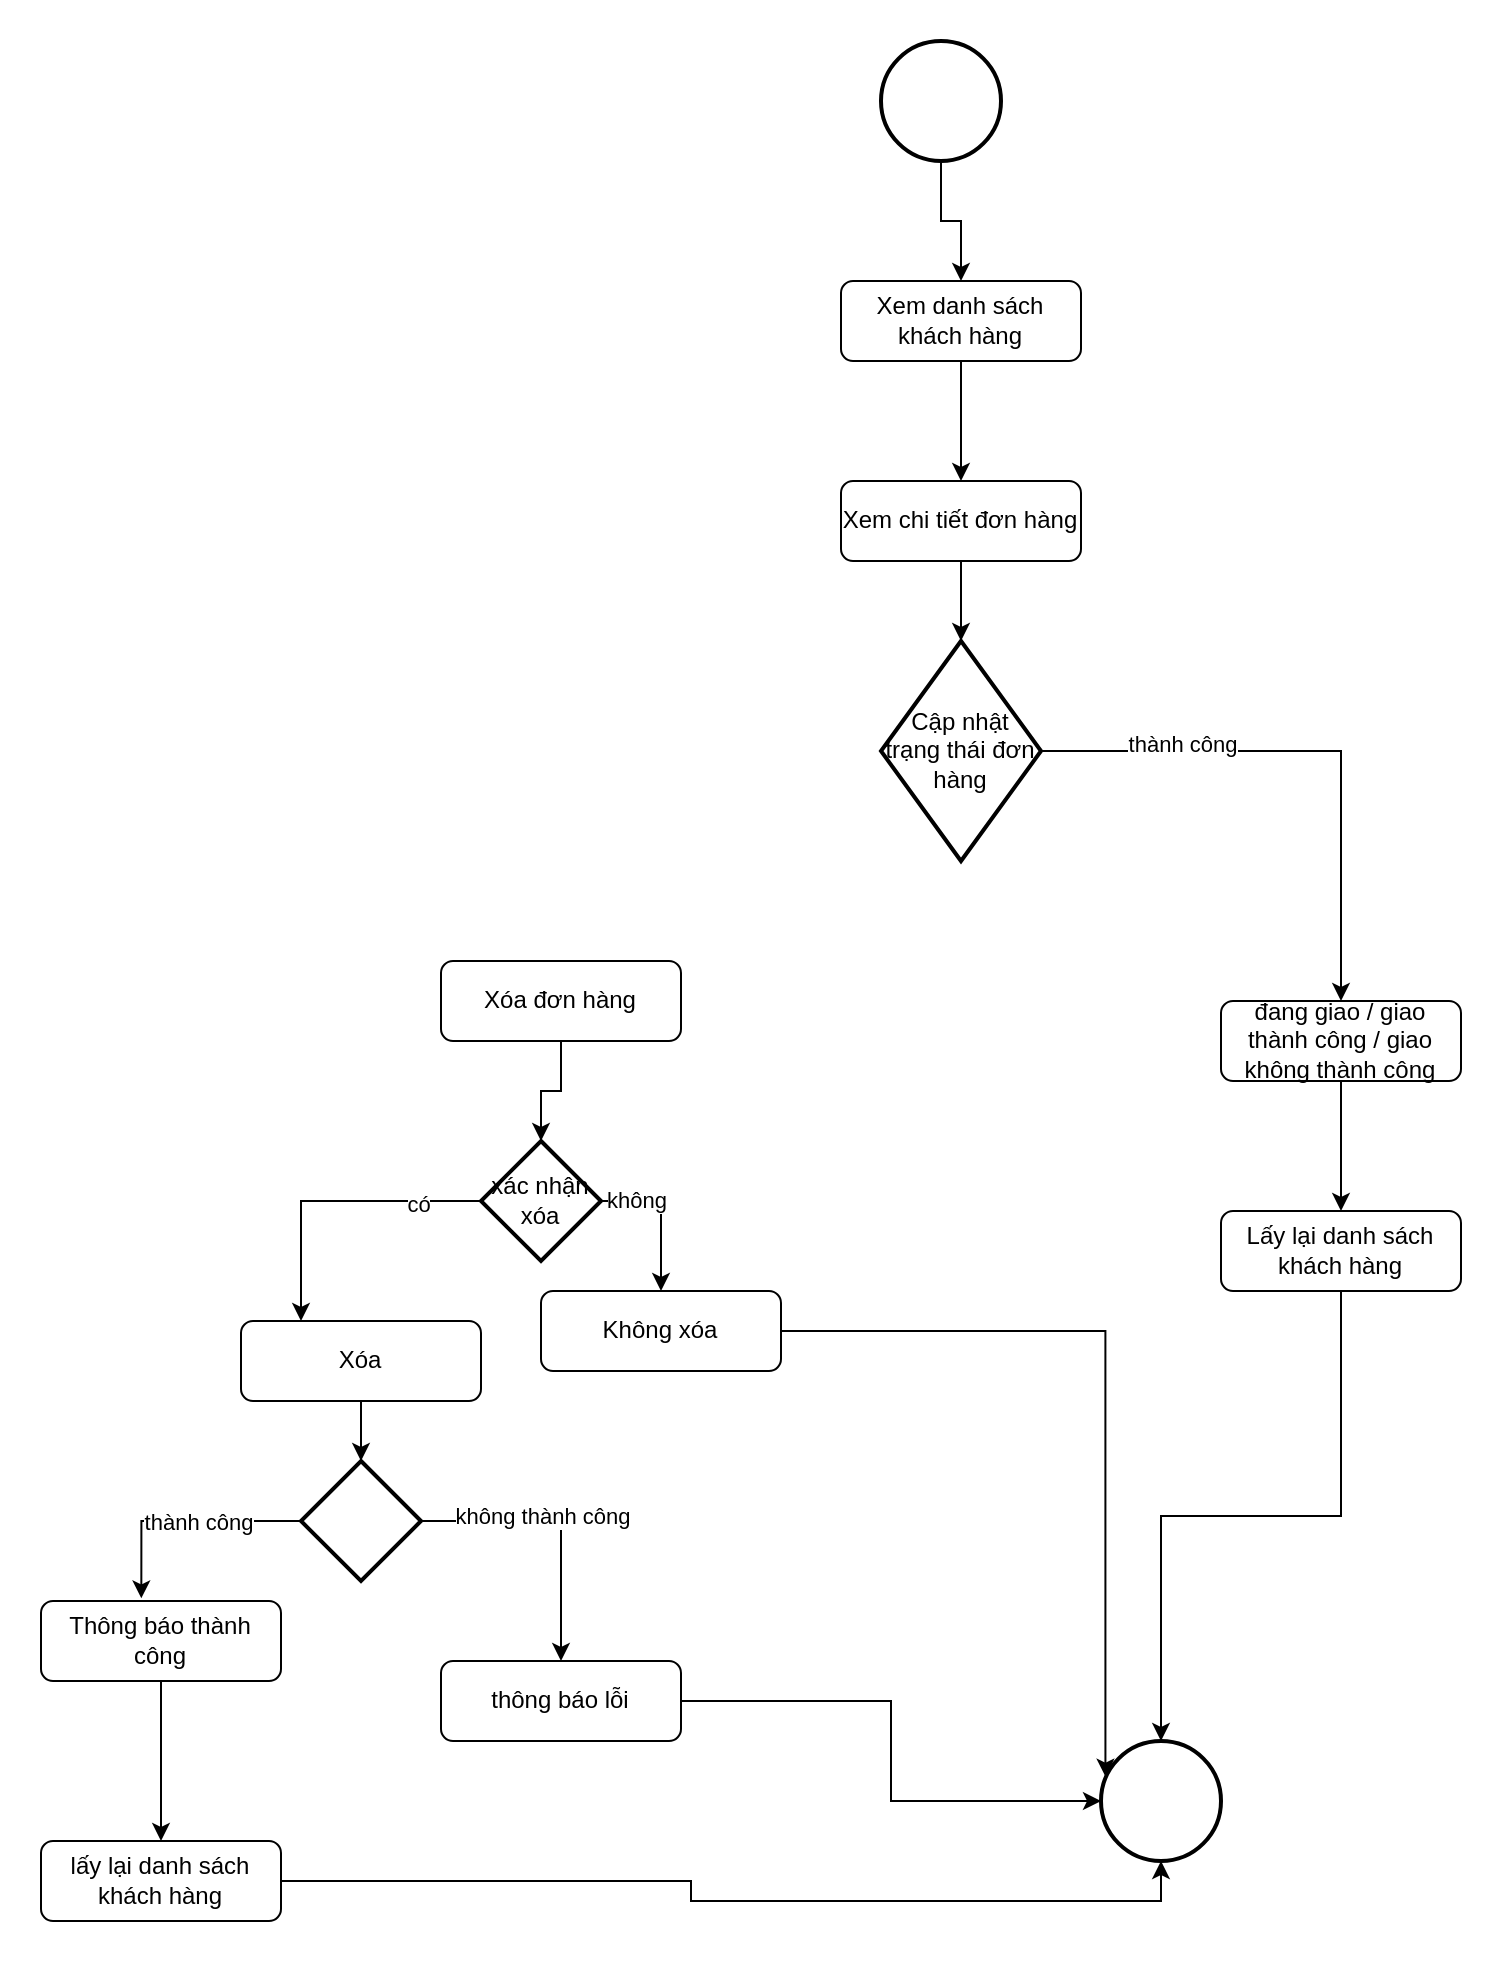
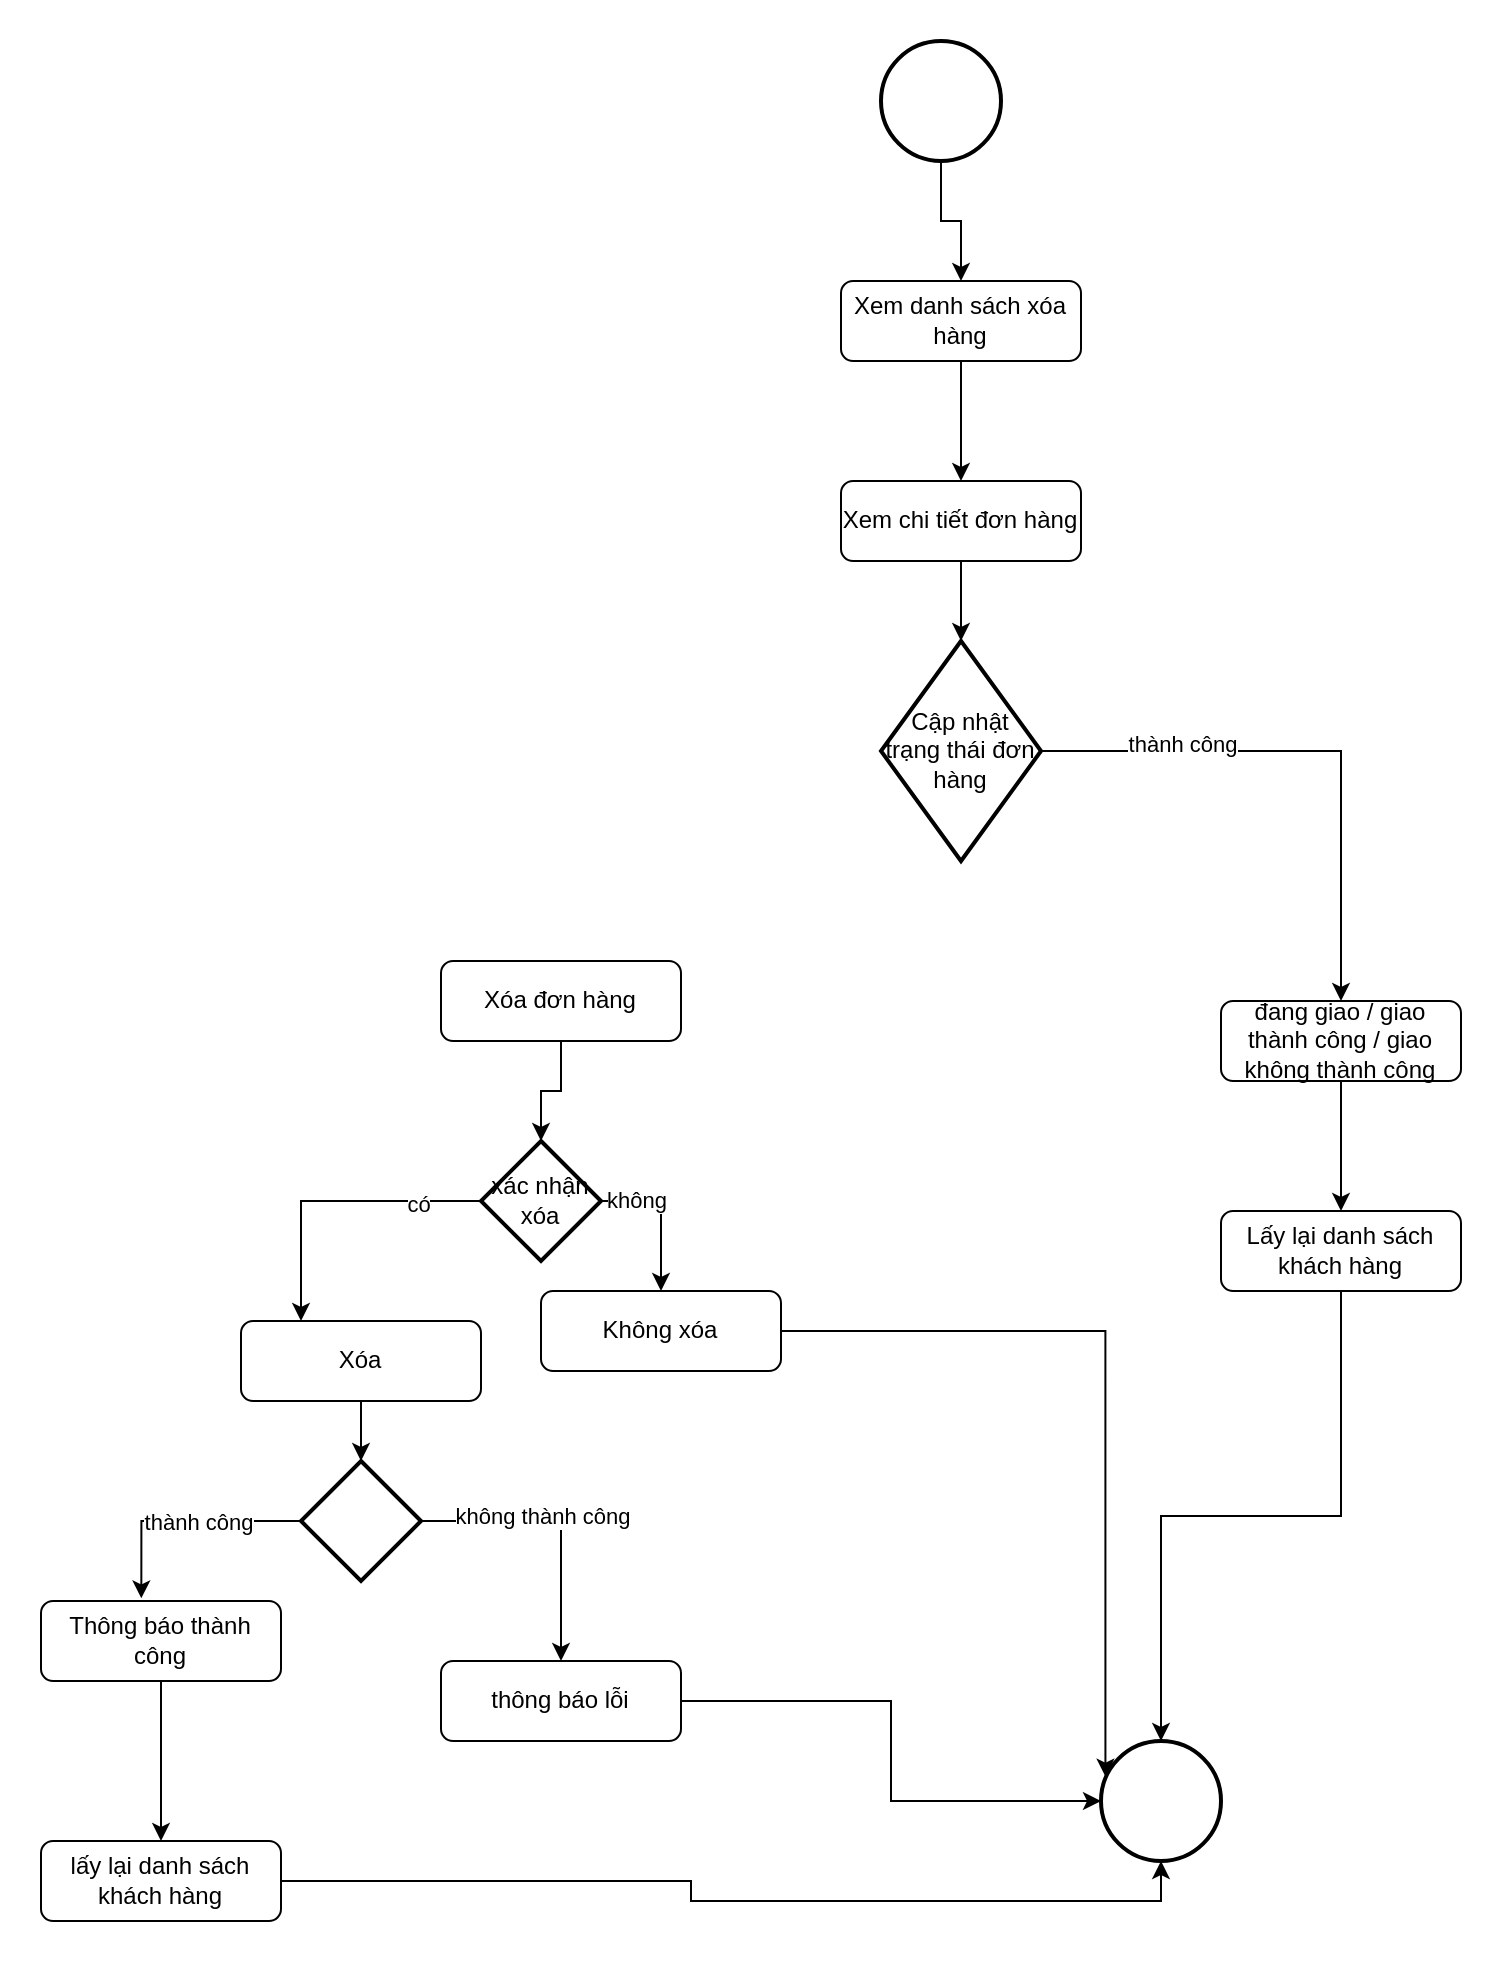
- <mxCell id="3" value="Xem danh sách khách hàng" style="rounded=1;whiteSpace=wrap;html=1;fontSize=12;glass=0;strokeWidth=1;shadow=0;" parent="1" vertex="1"><mxGeometry x="420" y="140" width="120" height="40" as="geometry" /></mxCell>
+ <mxCell id="3" value="Xem danh sách xóa hàng" style="rounded=1;whiteSpace=wrap;html=1;fontSize=12;glass=0;strokeWidth=1;shadow=0;" parent="1" vertex="1"><mxGeometry x="420" y="140" width="120" height="40" as="geometry" /></mxCell>
